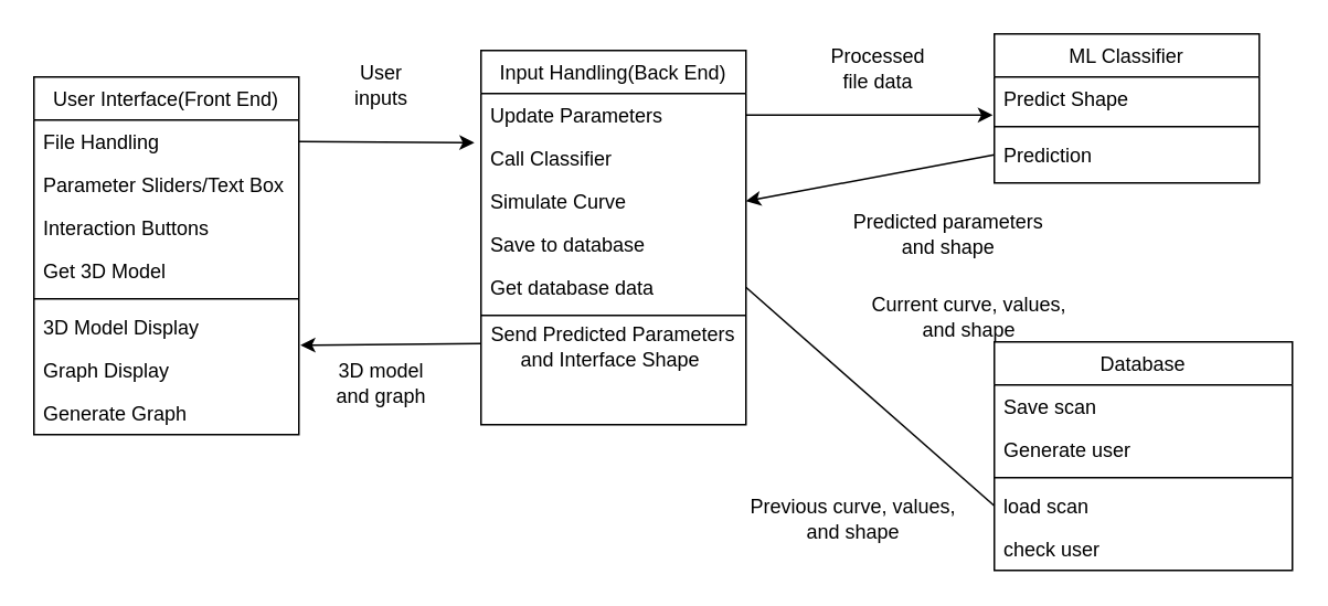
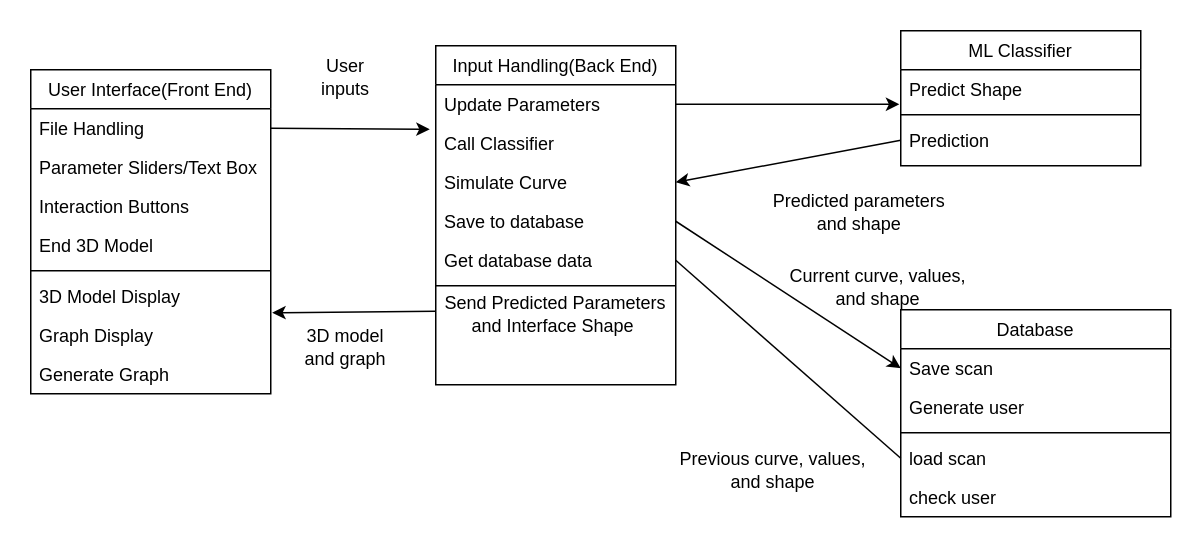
- <mxCell id="34" value="Processed file data" style="text;html=1;align=center;verticalAlign=middle;whiteSpace=wrap;rounded=0;" parent="1" vertex="1"><mxGeometry x="500" y="26" width="60" height="30" as="geometry" /></mxCell>
- <mxCell id="6" value="Get 3D Model" style="text;align=left;verticalAlign=top;spacingLeft=4;spacingRight=4;overflow=hidden;rotatable=0;points=[[0,0.5],[1,0.5]];portConstraint=eastwest;rounded=0;shadow=0;html=0;" parent="2" vertex="1"><mxGeometry y="104" width="160" height="26" as="geometry" /></mxCell>
+ <mxCell id="6" value="End 3D Model" style="text;align=left;verticalAlign=top;spacingLeft=4;spacingRight=4;overflow=hidden;rotatable=0;points=[[0,0.5],[1,0.5]];portConstraint=eastwest;rounded=0;shadow=0;html=0;" parent="2" vertex="1"><mxGeometry y="104" width="160" height="26" as="geometry" /></mxCell>
+ <mxCell id="37" value="" style="endArrow=classic;html=1;rounded=0;exitX=1;exitY=0.5;exitDx=0;exitDy=0;entryX=0;entryY=0.5;entryDx=0;entryDy=0;" parent="1" source="15" target="24" edge="1"><mxGeometry width="50" height="50" relative="1" as="geometry"><mxPoint x="350" y="336" as="sourcePoint" /><mxPoint x="600" y="173" as="targetPoint" /></mxGeometry></mxCell>
